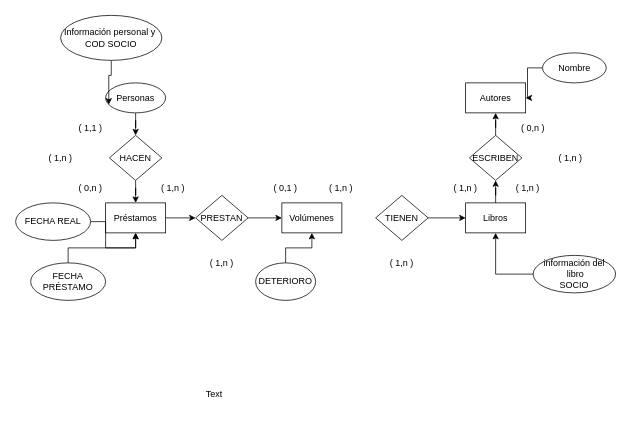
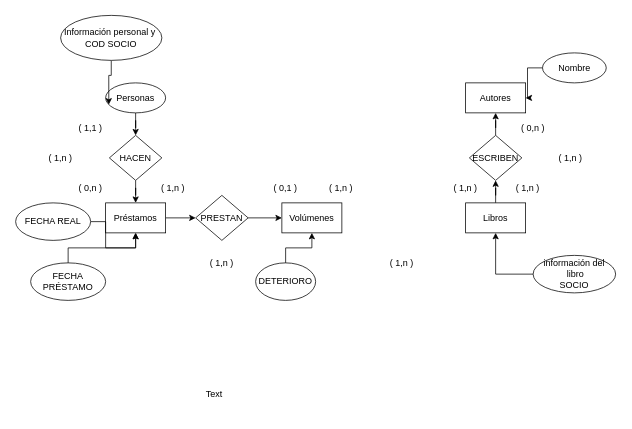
- <mxCell id="15" value="TIENEN" style="rhombus;whiteSpace=wrap;html=1;" parent="1" vertex="1"><mxGeometry x="500" y="260" width="70" height="60" as="geometry" /></mxCell>
- <mxCell id="14" value="" style="edgeStyle=orthogonalEdgeStyle;rounded=0;orthogonalLoop=1;jettySize=auto;html=1;" parent="1" source="15" target="8" edge="1"><mxGeometry relative="1" as="geometry" /></mxCell>
